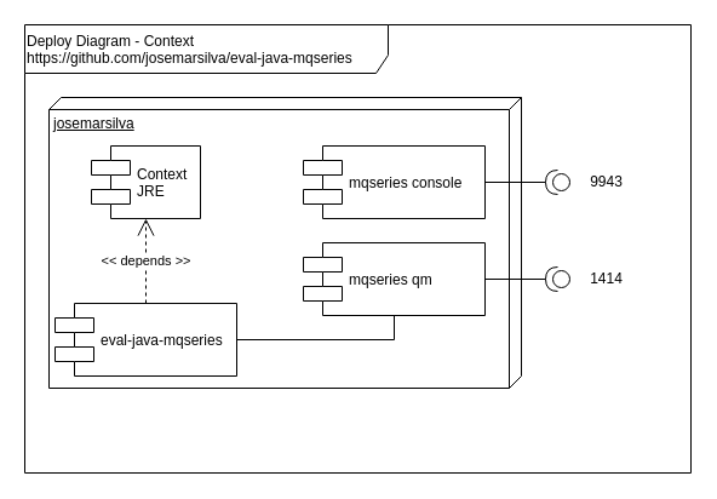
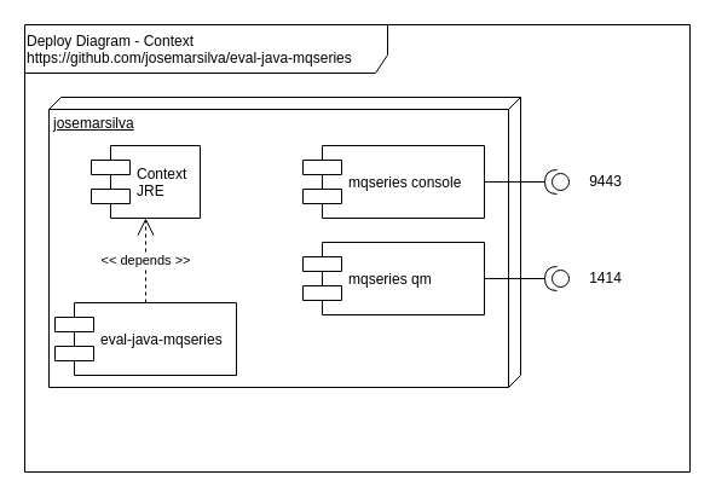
- <mxCell id="15" value="9943" style="text;html=1;resizable=0;autosize=1;align=center;verticalAlign=middle;points=[];fillColor=none;strokeColor=none;rounded=0;" vertex="1" parent="1"><mxGeometry x="480" y="140" width="40" height="20" as="geometry" /></mxCell>
+ <mxCell id="15" value="9443" style="text;html=1;resizable=0;autosize=1;align=center;verticalAlign=middle;points=[];fillColor=none;strokeColor=none;rounded=0;" vertex="1" parent="1"><mxGeometry x="480" y="140" width="40" height="20" as="geometry" /></mxCell>
- <mxCell id="5" style="edgeStyle=orthogonalEdgeStyle;rounded=0;orthogonalLoop=1;jettySize=auto;html=1;entryX=0.5;entryY=1;entryDx=0;entryDy=0;endArrow=none;endFill=0;" edge="1" parent="1" source="6" target="9"><mxGeometry relative="1" as="geometry" /></mxCell>
